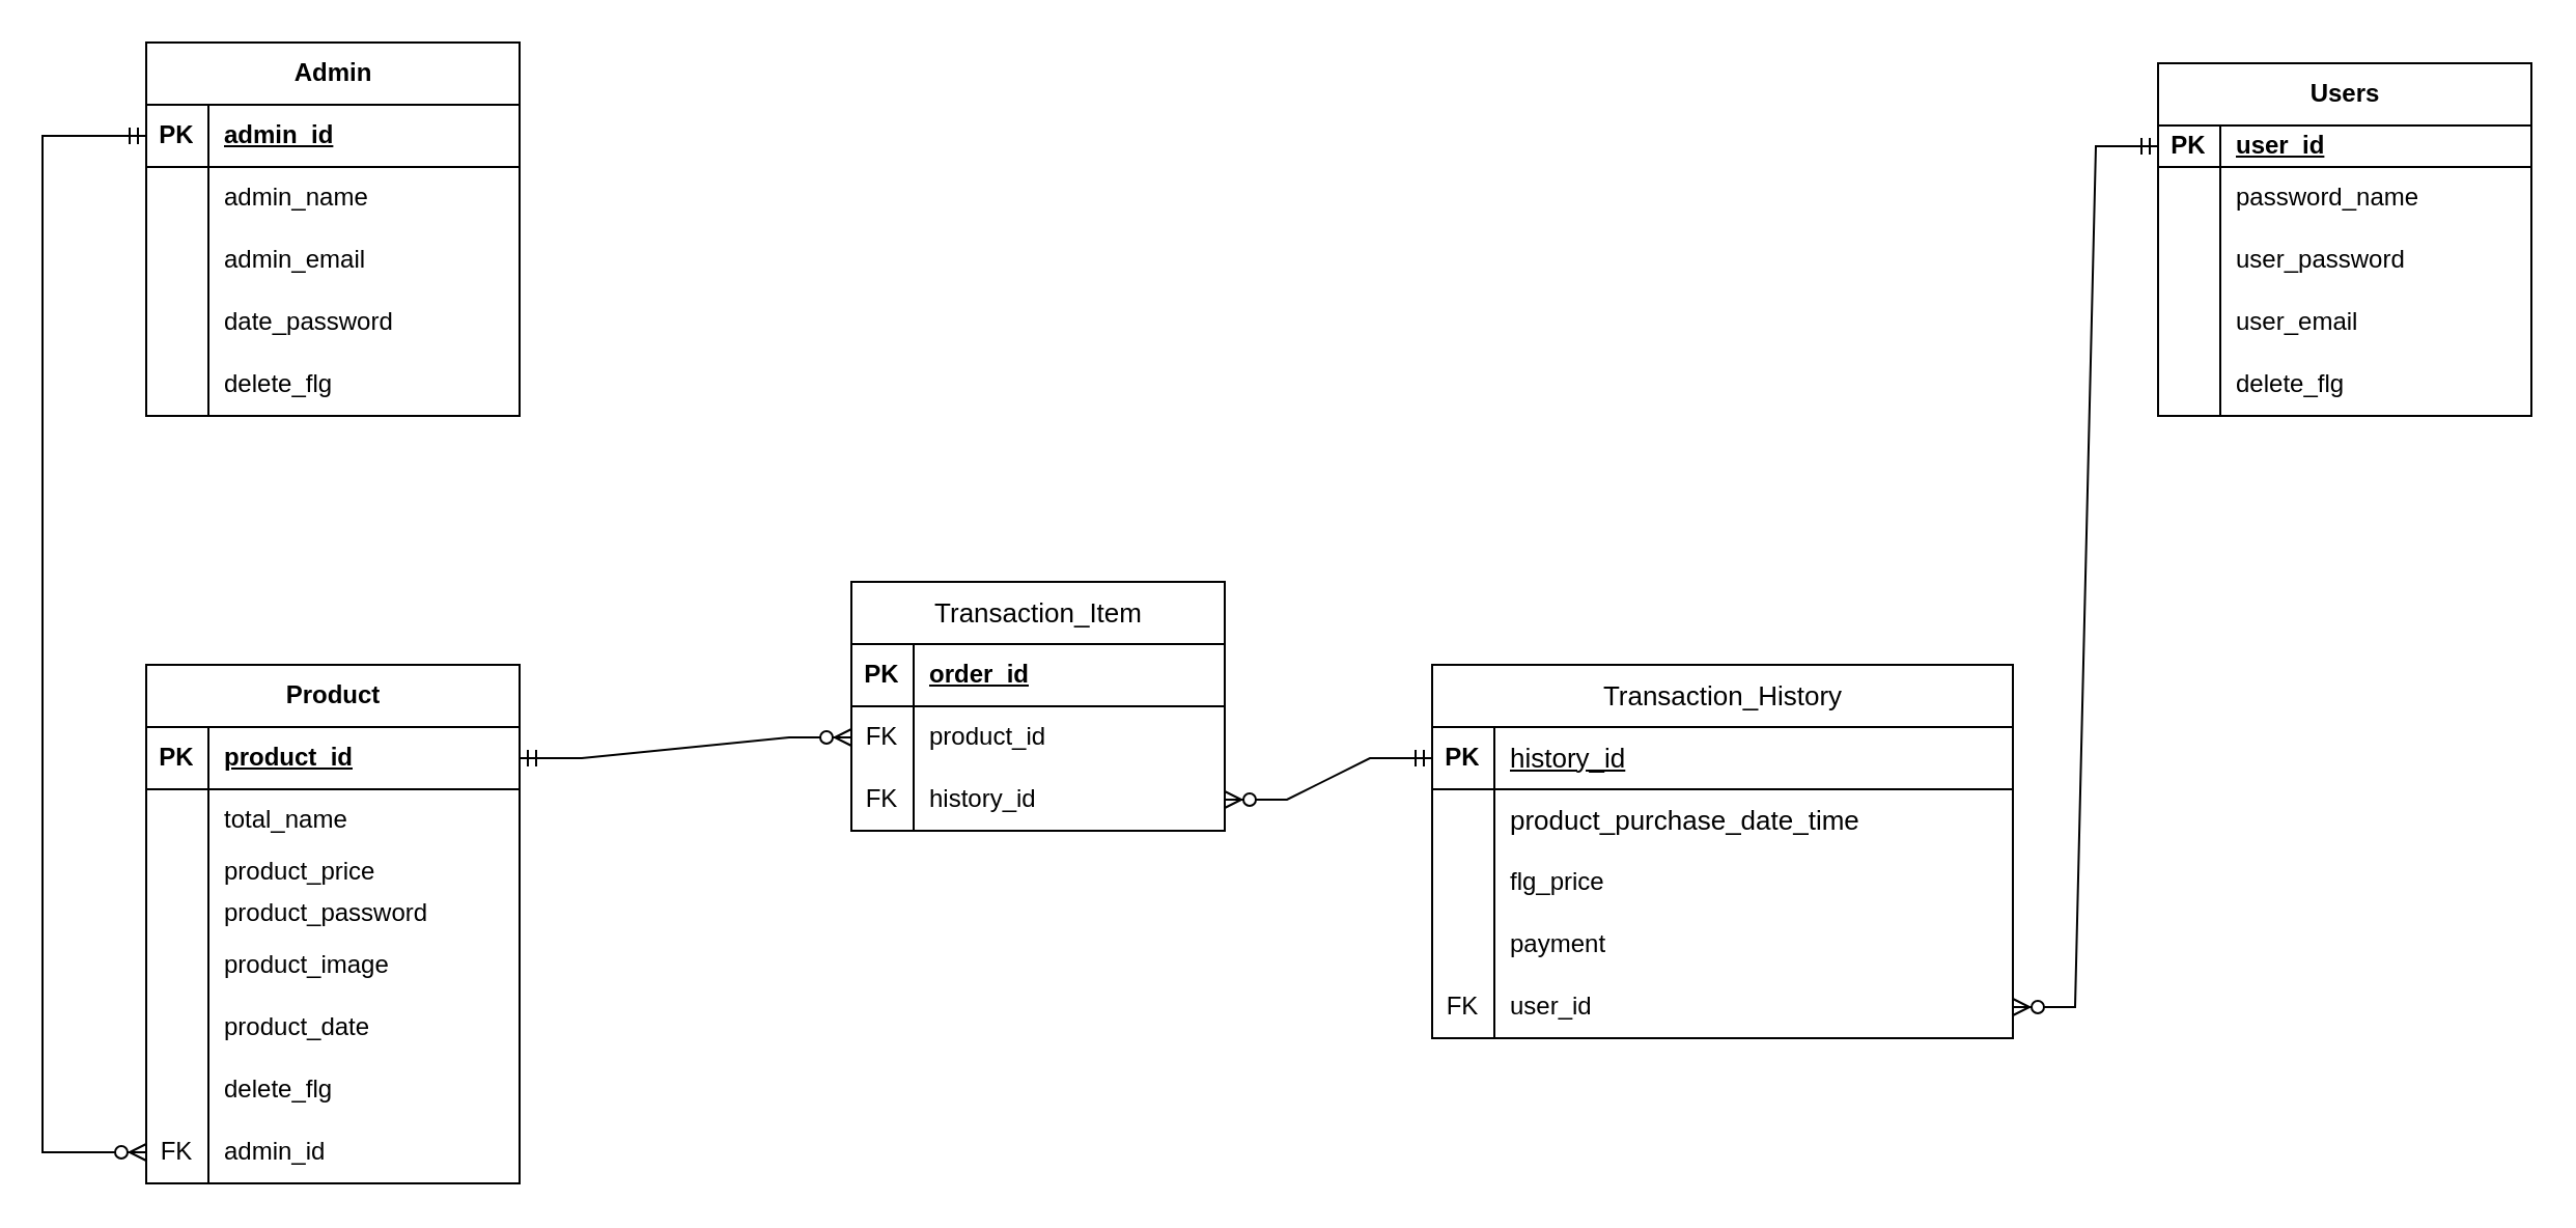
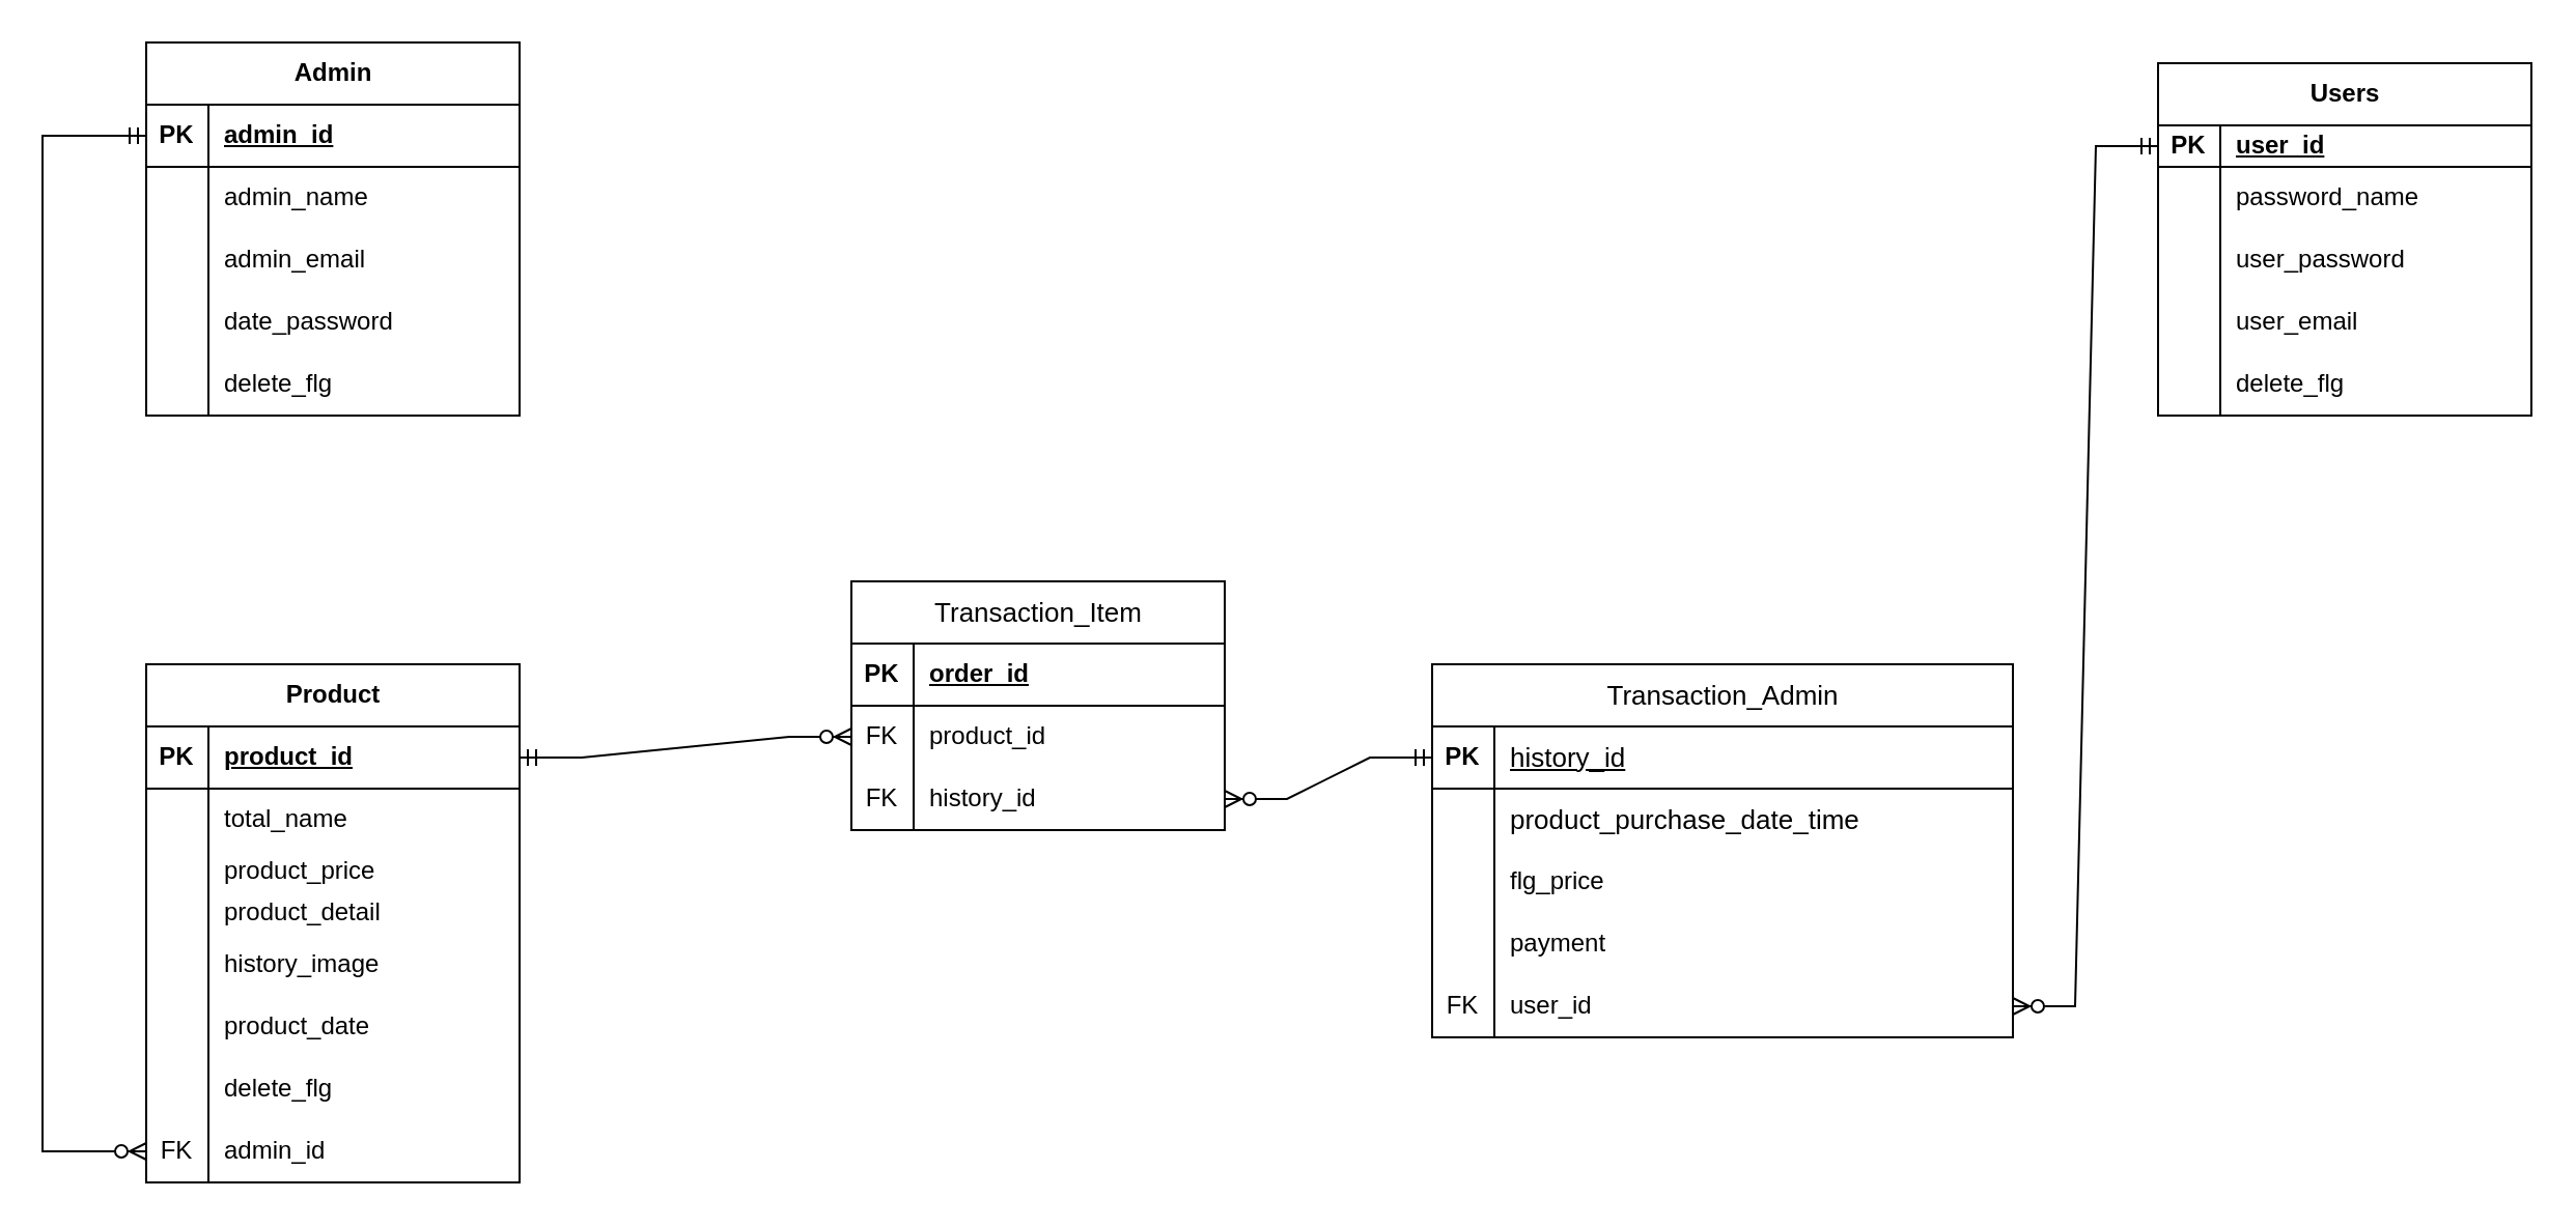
- <mxCell id="18" value="&lt;span style=&quot;font-family: Arial; font-size: 13px; font-weight: 400; text-align: left; white-space: pre-wrap; background-color: rgb(255, 255, 255);&quot;&gt;Transaction_History&lt;/span&gt;" style="shape=table;startSize=30;container=1;collapsible=1;childLayout=tableLayout;fixedRows=1;rowLines=0;fontStyle=1;align=center;resizeLast=1;html=1;" parent="1" vertex="1"><mxGeometry x="690" y="320" width="280" height="180" as="geometry" /></mxCell>
+ <mxCell id="18" value="&lt;span style=&quot;font-family: Arial; font-size: 13px; font-weight: 400; text-align: left; white-space: pre-wrap; background-color: rgb(255, 255, 255);&quot;&gt;Transaction_Admin&lt;/span&gt;" style="shape=table;startSize=30;container=1;collapsible=1;childLayout=tableLayout;fixedRows=1;rowLines=0;fontStyle=1;align=center;resizeLast=1;html=1;" parent="1" vertex="1"><mxGeometry x="690" y="320" width="280" height="180" as="geometry" /></mxCell>
- <mxCell id="62" value="product_password" style="shape=partialRectangle;connectable=0;fillColor=none;top=0;left=0;bottom=0;right=0;align=left;spacingLeft=6;overflow=hidden;whiteSpace=wrap;html=1;" parent="60" vertex="1"><mxGeometry x="30" width="150" height="20" as="geometry"><mxRectangle width="150" height="20" as="alternateBounds" /></mxGeometry></mxCell>
+ <mxCell id="62" value="product_detail" style="shape=partialRectangle;connectable=0;fillColor=none;top=0;left=0;bottom=0;right=0;align=left;spacingLeft=6;overflow=hidden;whiteSpace=wrap;html=1;" parent="60" vertex="1"><mxGeometry x="30" width="150" height="20" as="geometry"><mxRectangle width="150" height="20" as="alternateBounds" /></mxGeometry></mxCell>
- <mxCell id="65" value="product_image" style="shape=partialRectangle;connectable=0;fillColor=none;top=0;left=0;bottom=0;right=0;align=left;spacingLeft=6;overflow=hidden;whiteSpace=wrap;html=1;" parent="63" vertex="1"><mxGeometry x="30" width="150" height="30" as="geometry"><mxRectangle width="150" height="30" as="alternateBounds" /></mxGeometry></mxCell>
+ <mxCell id="65" value="history_image" style="shape=partialRectangle;connectable=0;fillColor=none;top=0;left=0;bottom=0;right=0;align=left;spacingLeft=6;overflow=hidden;whiteSpace=wrap;html=1;" parent="63" vertex="1"><mxGeometry x="30" width="150" height="30" as="geometry"><mxRectangle width="150" height="30" as="alternateBounds" /></mxGeometry></mxCell>
